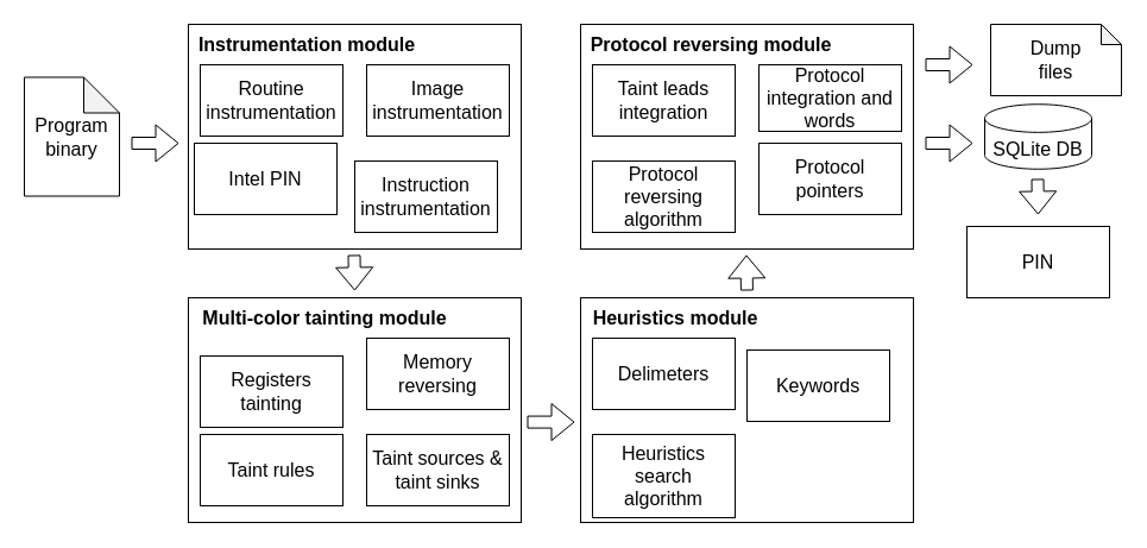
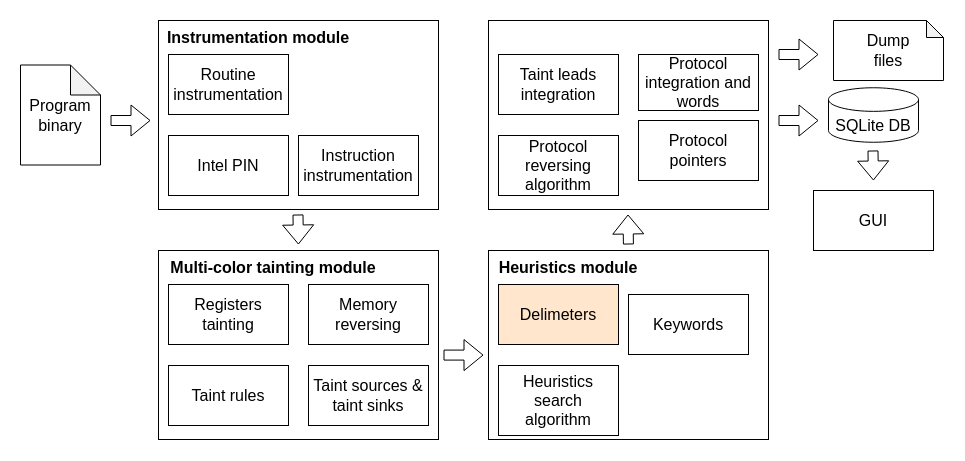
- <mxCell id="28" value="&lt;font style=&quot;font-size: 16px;&quot;&gt;&lt;b&gt;Protocol reversing module&lt;/b&gt;&lt;/font&gt;" style="text;html=1;strokeColor=none;fillColor=none;align=center;verticalAlign=middle;whiteSpace=wrap;rounded=0;" vertex="1" parent="1"><mxGeometry x="488" y="22" width="220" height="30" as="geometry" /></mxCell>
- <mxCell id="8" value="Image instrumentation" style="rounded=0;whiteSpace=wrap;html=1;fontSize=16;" vertex="1" parent="1"><mxGeometry x="308" y="54" width="120" height="60" as="geometry" /></mxCell>
- <mxCell id="4" value="Intel PIN" style="rounded=0;whiteSpace=wrap;html=1;fontSize=16;" vertex="1" parent="1"><mxGeometry x="163" y="120" width="120" height="60" as="geometry" /></mxCell>
+ <mxCell id="4" value="Intel PIN" style="rounded=0;whiteSpace=wrap;html=1;fontSize=16;" vertex="1" parent="1"><mxGeometry x="168" y="135" width="120" height="60" as="geometry" /></mxCell>
- <mxCell id="34" value="PIN" style="rounded=0;whiteSpace=wrap;html=1;fontSize=16;" vertex="1" parent="1"><mxGeometry x="813" y="190" width="120" height="60" as="geometry" /></mxCell>
+ <mxCell id="34" value="GUI" style="rounded=0;whiteSpace=wrap;html=1;fontSize=16;" vertex="1" parent="1"><mxGeometry x="813" y="190" width="120" height="60" as="geometry" /></mxCell>
- <mxCell id="20" value="Delimeters" style="rounded=0;whiteSpace=wrap;html=1;fontSize=16;" vertex="1" parent="1"><mxGeometry x="498" y="284" width="120" height="60" as="geometry" /></mxCell>
+ <mxCell id="20" value="Delimeters" style="rounded=0;whiteSpace=wrap;html=1;fontSize=16;fillColor=#ffe6cc;" vertex="1" parent="1"><mxGeometry x="498" y="284" width="120" height="60" as="geometry" /></mxCell>
- <mxCell id="13" value="Registers tainting" style="rounded=0;whiteSpace=wrap;html=1;fontSize=16;" vertex="1" parent="1"><mxGeometry x="168" y="299" width="120" height="60" as="geometry" /></mxCell>
+ <mxCell id="13" value="Registers tainting" style="rounded=0;whiteSpace=wrap;html=1;fontSize=16;" vertex="1" parent="1"><mxGeometry x="168" y="284" width="120" height="60" as="geometry" /></mxCell>
